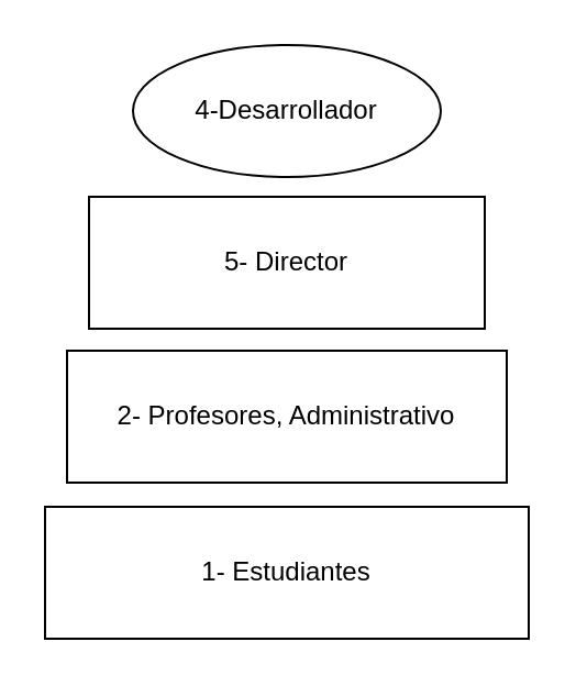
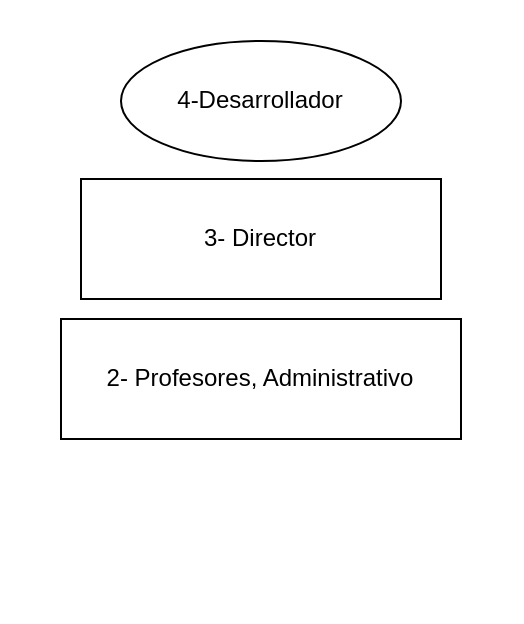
- <mxCell id="4" value="5- Director" style="rounded=0;whiteSpace=wrap;html=1;" parent="1" vertex="1"><mxGeometry x="40" y="89" width="180" height="60" as="geometry" /></mxCell>
+ <mxCell id="4" value="3- Director" style="rounded=0;whiteSpace=wrap;html=1;" parent="1" vertex="1"><mxGeometry x="40" y="89" width="180" height="60" as="geometry" /></mxCell>
- <mxCell id="2" value="1- Estudiantes" style="rounded=0;whiteSpace=wrap;html=1;" parent="1" vertex="1"><mxGeometry x="20" y="230" width="220" height="60" as="geometry" /></mxCell>
